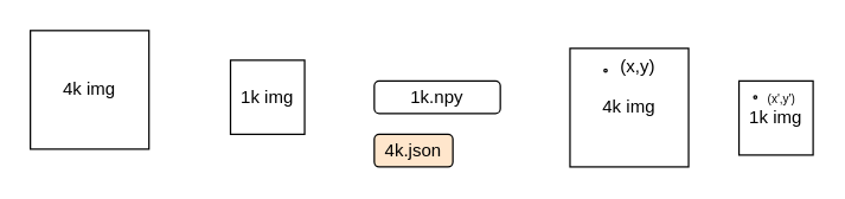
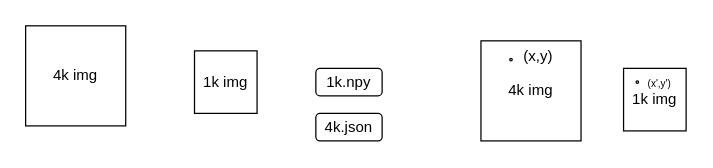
- <mxCell id="4" value="1k.npy" style="rounded=1;whiteSpace=wrap;html=1;" vertex="1" parent="1"><mxGeometry x="252" y="54" width="85" height="22" as="geometry" /></mxCell>
+ <mxCell id="4" value="1k.npy" style="rounded=1;whiteSpace=wrap;html=1;" vertex="1" parent="1"><mxGeometry x="252" y="54" width="53" height="22" as="geometry" /></mxCell>
- <mxCell id="5" value="4k.json" style="rounded=1;whiteSpace=wrap;html=1;fillColor=#ffe6cc;" vertex="1" parent="1"><mxGeometry x="252" y="90" width="53" height="22" as="geometry" /></mxCell>
+ <mxCell id="5" value="4k.json" style="rounded=1;whiteSpace=wrap;html=1;" vertex="1" parent="1"><mxGeometry x="252" y="90" width="53" height="22" as="geometry" /></mxCell>
